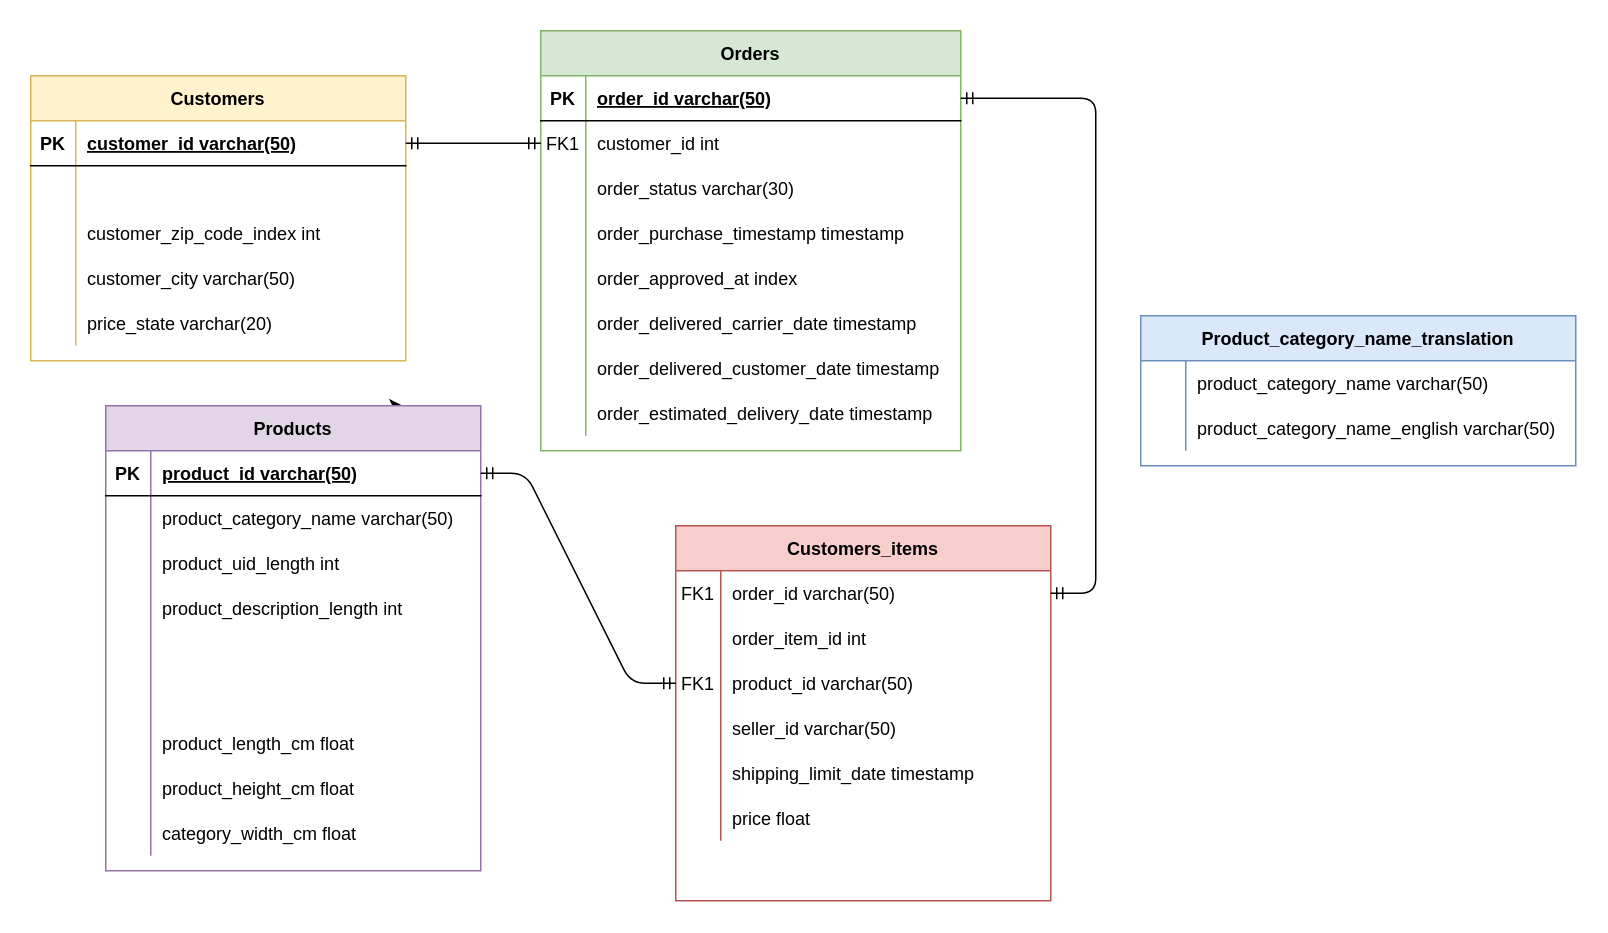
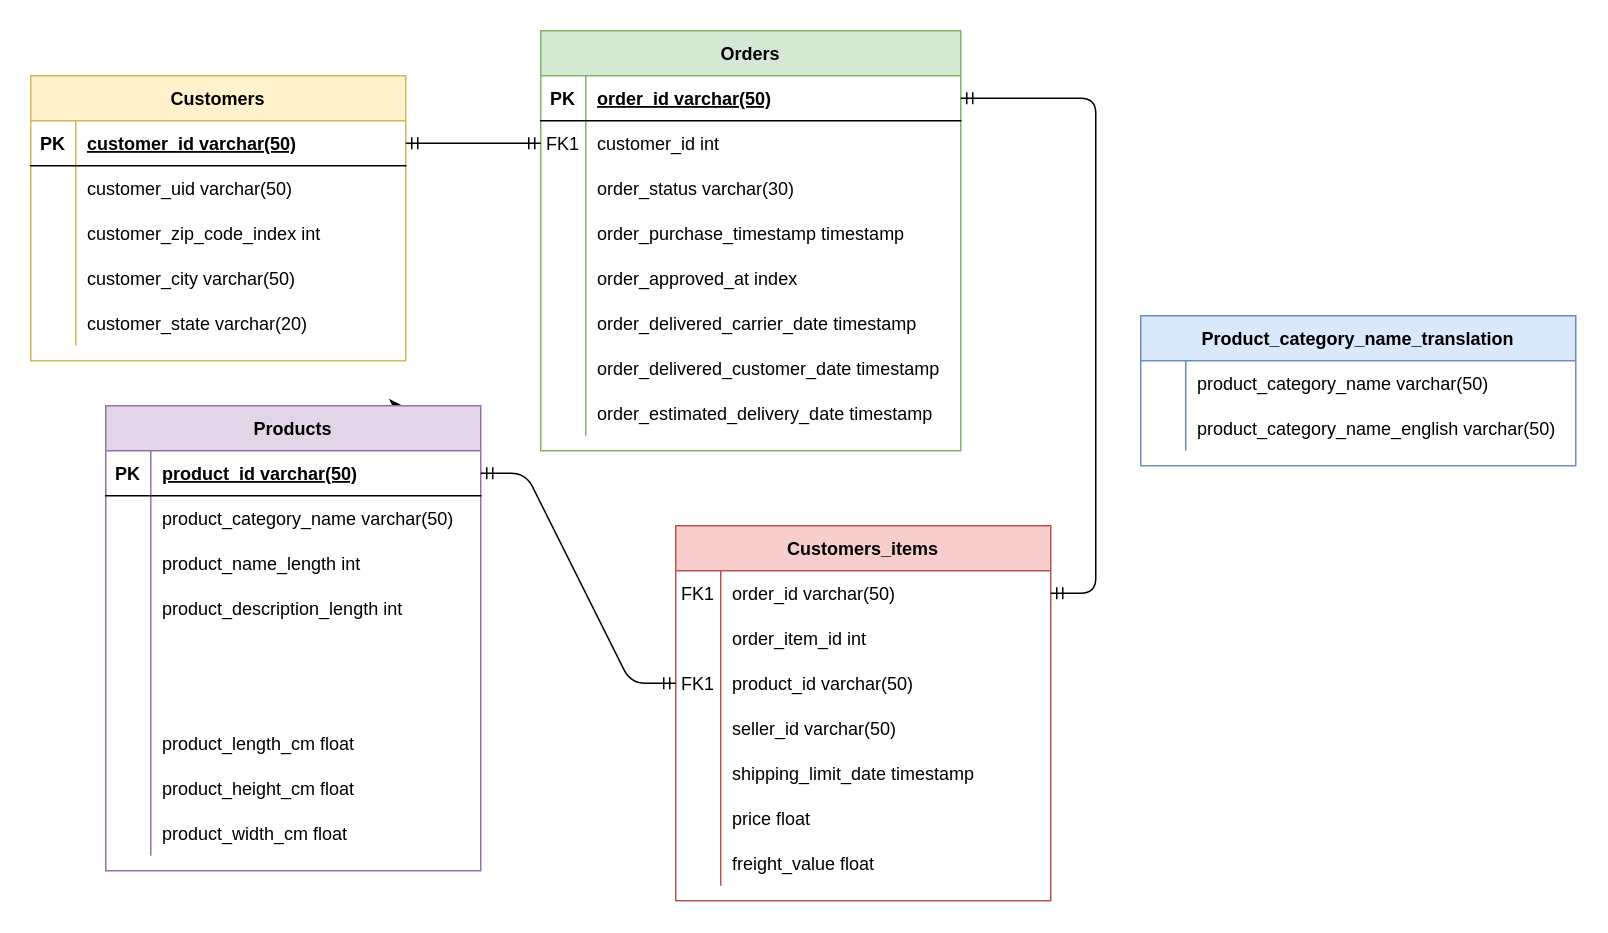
+ <mxCell id="33" value="customer_uid varchar(50)" style="shape=partialRectangle;overflow=hidden;connectable=0;fillColor=none;top=0;left=0;bottom=0;right=0;align=left;spacingLeft=6;" parent="31" vertex="1"><mxGeometry x="30" width="220" height="30" as="geometry" /></mxCell>
- <mxCell id="42" value="price_state varchar(20) " style="shape=partialRectangle;overflow=hidden;connectable=0;fillColor=none;top=0;left=0;bottom=0;right=0;align=left;spacingLeft=6;" parent="40" vertex="1"><mxGeometry x="30" width="220" height="30" as="geometry" /></mxCell>
+ <mxCell id="42" value="customer_state varchar(20) " style="shape=partialRectangle;overflow=hidden;connectable=0;fillColor=none;top=0;left=0;bottom=0;right=0;align=left;spacingLeft=6;" parent="40" vertex="1"><mxGeometry x="30" width="220" height="30" as="geometry" /></mxCell>
- <mxCell id="75" value="product_uid_length int" style="shape=partialRectangle;overflow=hidden;connectable=0;fillColor=none;top=0;left=0;bottom=0;right=0;align=left;spacingLeft=6;" parent="73" vertex="1"><mxGeometry x="30" width="220" height="30" as="geometry" /></mxCell>
+ <mxCell id="75" value="product_name_length int" style="shape=partialRectangle;overflow=hidden;connectable=0;fillColor=none;top=0;left=0;bottom=0;right=0;align=left;spacingLeft=6;" parent="73" vertex="1"><mxGeometry x="30" width="220" height="30" as="geometry" /></mxCell>
- <mxCell id="91" value="category_width_cm float" style="shape=partialRectangle;overflow=hidden;connectable=0;fillColor=none;top=0;left=0;bottom=0;right=0;align=left;spacingLeft=6;" parent="89" vertex="1"><mxGeometry x="30" width="220" height="30" as="geometry" /></mxCell>
+ <mxCell id="91" value="product_width_cm float" style="shape=partialRectangle;overflow=hidden;connectable=0;fillColor=none;top=0;left=0;bottom=0;right=0;align=left;spacingLeft=6;" parent="89" vertex="1"><mxGeometry x="30" width="220" height="30" as="geometry" /></mxCell>
+ <mxCell id="64" value="freight_value float" style="shape=partialRectangle;overflow=hidden;connectable=0;fillColor=none;top=0;left=0;bottom=0;right=0;align=left;spacingLeft=6;" parent="62" vertex="1"><mxGeometry x="30" width="220" height="30" as="geometry" /></mxCell>
